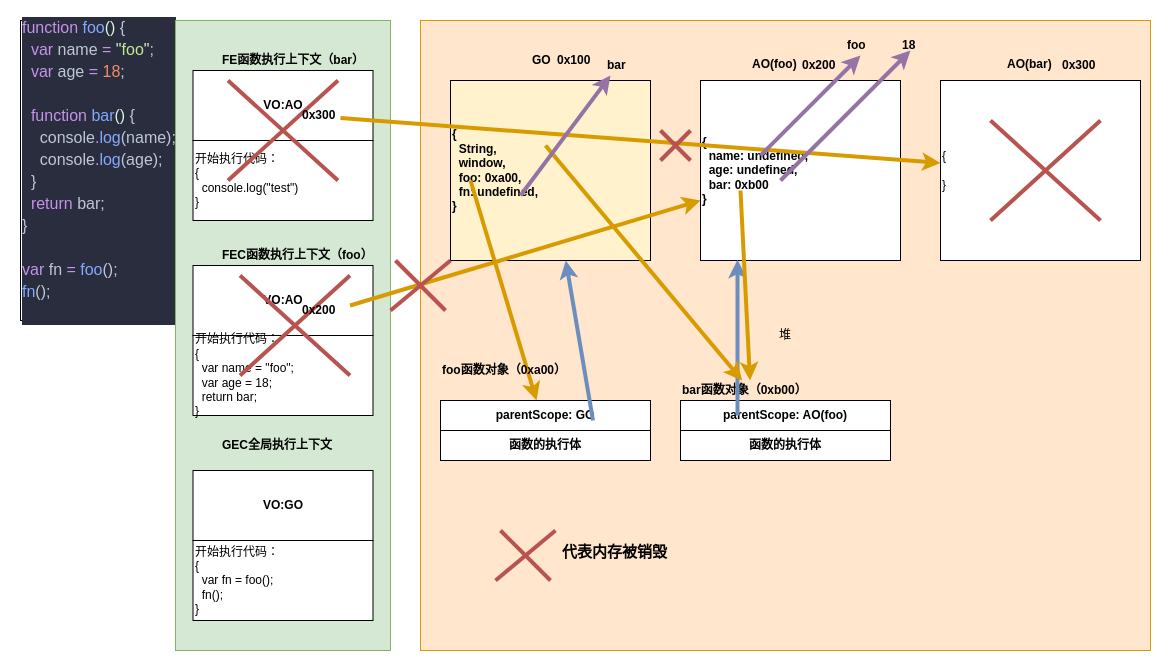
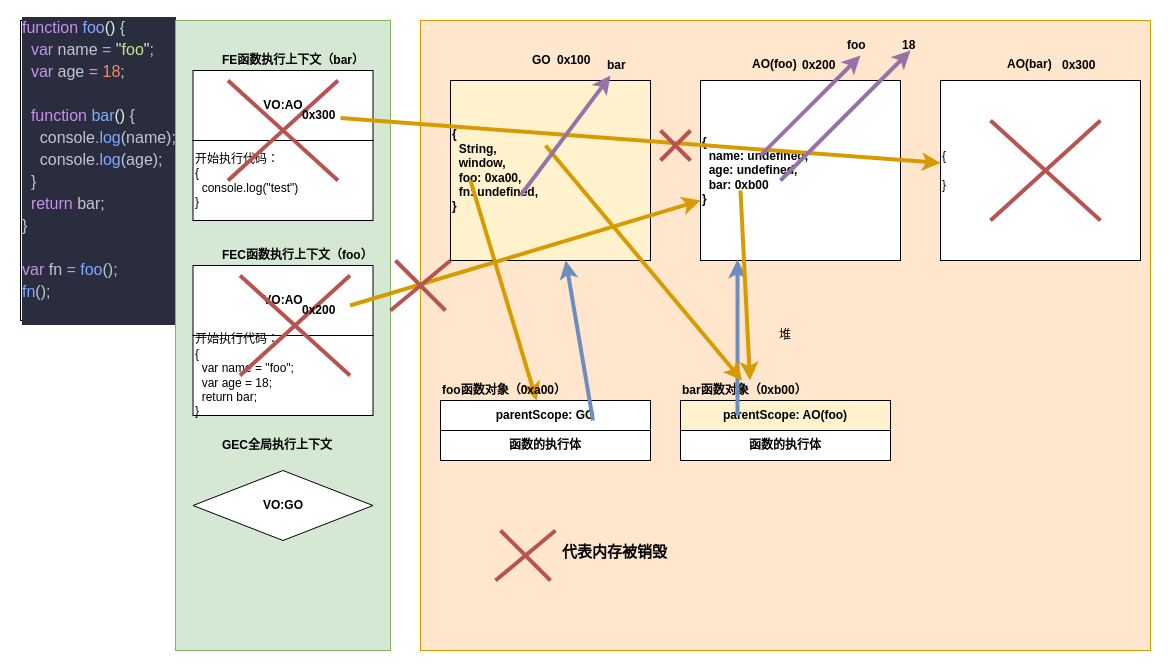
- <mxCell id="9" value="&lt;b&gt;foo函数对象（0xa00）&lt;/b&gt;" style="text;html=1;resizable=0;points=[];autosize=1;align=left;verticalAlign=top;spacingTop=-4;" parent="1" vertex="1"><mxGeometry x="440" y="360" width="140" height="20" as="geometry" /></mxCell>
+ <mxCell id="9" value="&lt;b&gt;foo函数对象（0xa00）&lt;/b&gt;" style="text;html=1;resizable=0;points=[];autosize=1;align=left;verticalAlign=top;spacingTop=-4;" parent="1" vertex="1"><mxGeometry x="440" y="380" width="140" height="20" as="geometry" /></mxCell>
- <mxCell id="12" value="&lt;span style=&quot;white-space: normal&quot;&gt;&lt;b&gt;parentScope: AO(foo)&lt;/b&gt;&lt;/span&gt;" style="rounded=0;whiteSpace=wrap;html=1;" parent="1" vertex="1"><mxGeometry x="680" y="400" width="210" height="30" as="geometry" /></mxCell>
+ <mxCell id="12" value="&lt;span style=&quot;white-space: normal&quot;&gt;&lt;b&gt;parentScope: AO(foo)&lt;/b&gt;&lt;/span&gt;" style="rounded=0;whiteSpace=wrap;html=1;fillColor=#fff2cc;" parent="1" vertex="1"><mxGeometry x="680" y="400" width="210" height="30" as="geometry" /></mxCell>
- <mxCell id="15" value="&lt;b&gt;VO:GO&lt;/b&gt;" style="rounded=0;whiteSpace=wrap;html=1;align=center;" parent="1" vertex="1"><mxGeometry x="192.5" y="470" width="180" height="70" as="geometry" /></mxCell>
+ <mxCell id="15" value="&lt;b&gt;VO:GO&lt;/b&gt;" style="rhombus;whiteSpace=wrap;html=1;align=center;" parent="1" vertex="1"><mxGeometry x="192.5" y="470" width="180" height="70" as="geometry" /></mxCell>
- <mxCell id="17" value="开始执行代码：&lt;br&gt;{&lt;br&gt;&amp;nbsp; var fn = foo();&lt;br&gt;&amp;nbsp; fn();&lt;br&gt;}" style="rounded=0;whiteSpace=wrap;html=1;align=left;" parent="1" vertex="1"><mxGeometry x="192.5" y="540" width="180" height="80" as="geometry" /></mxCell>
